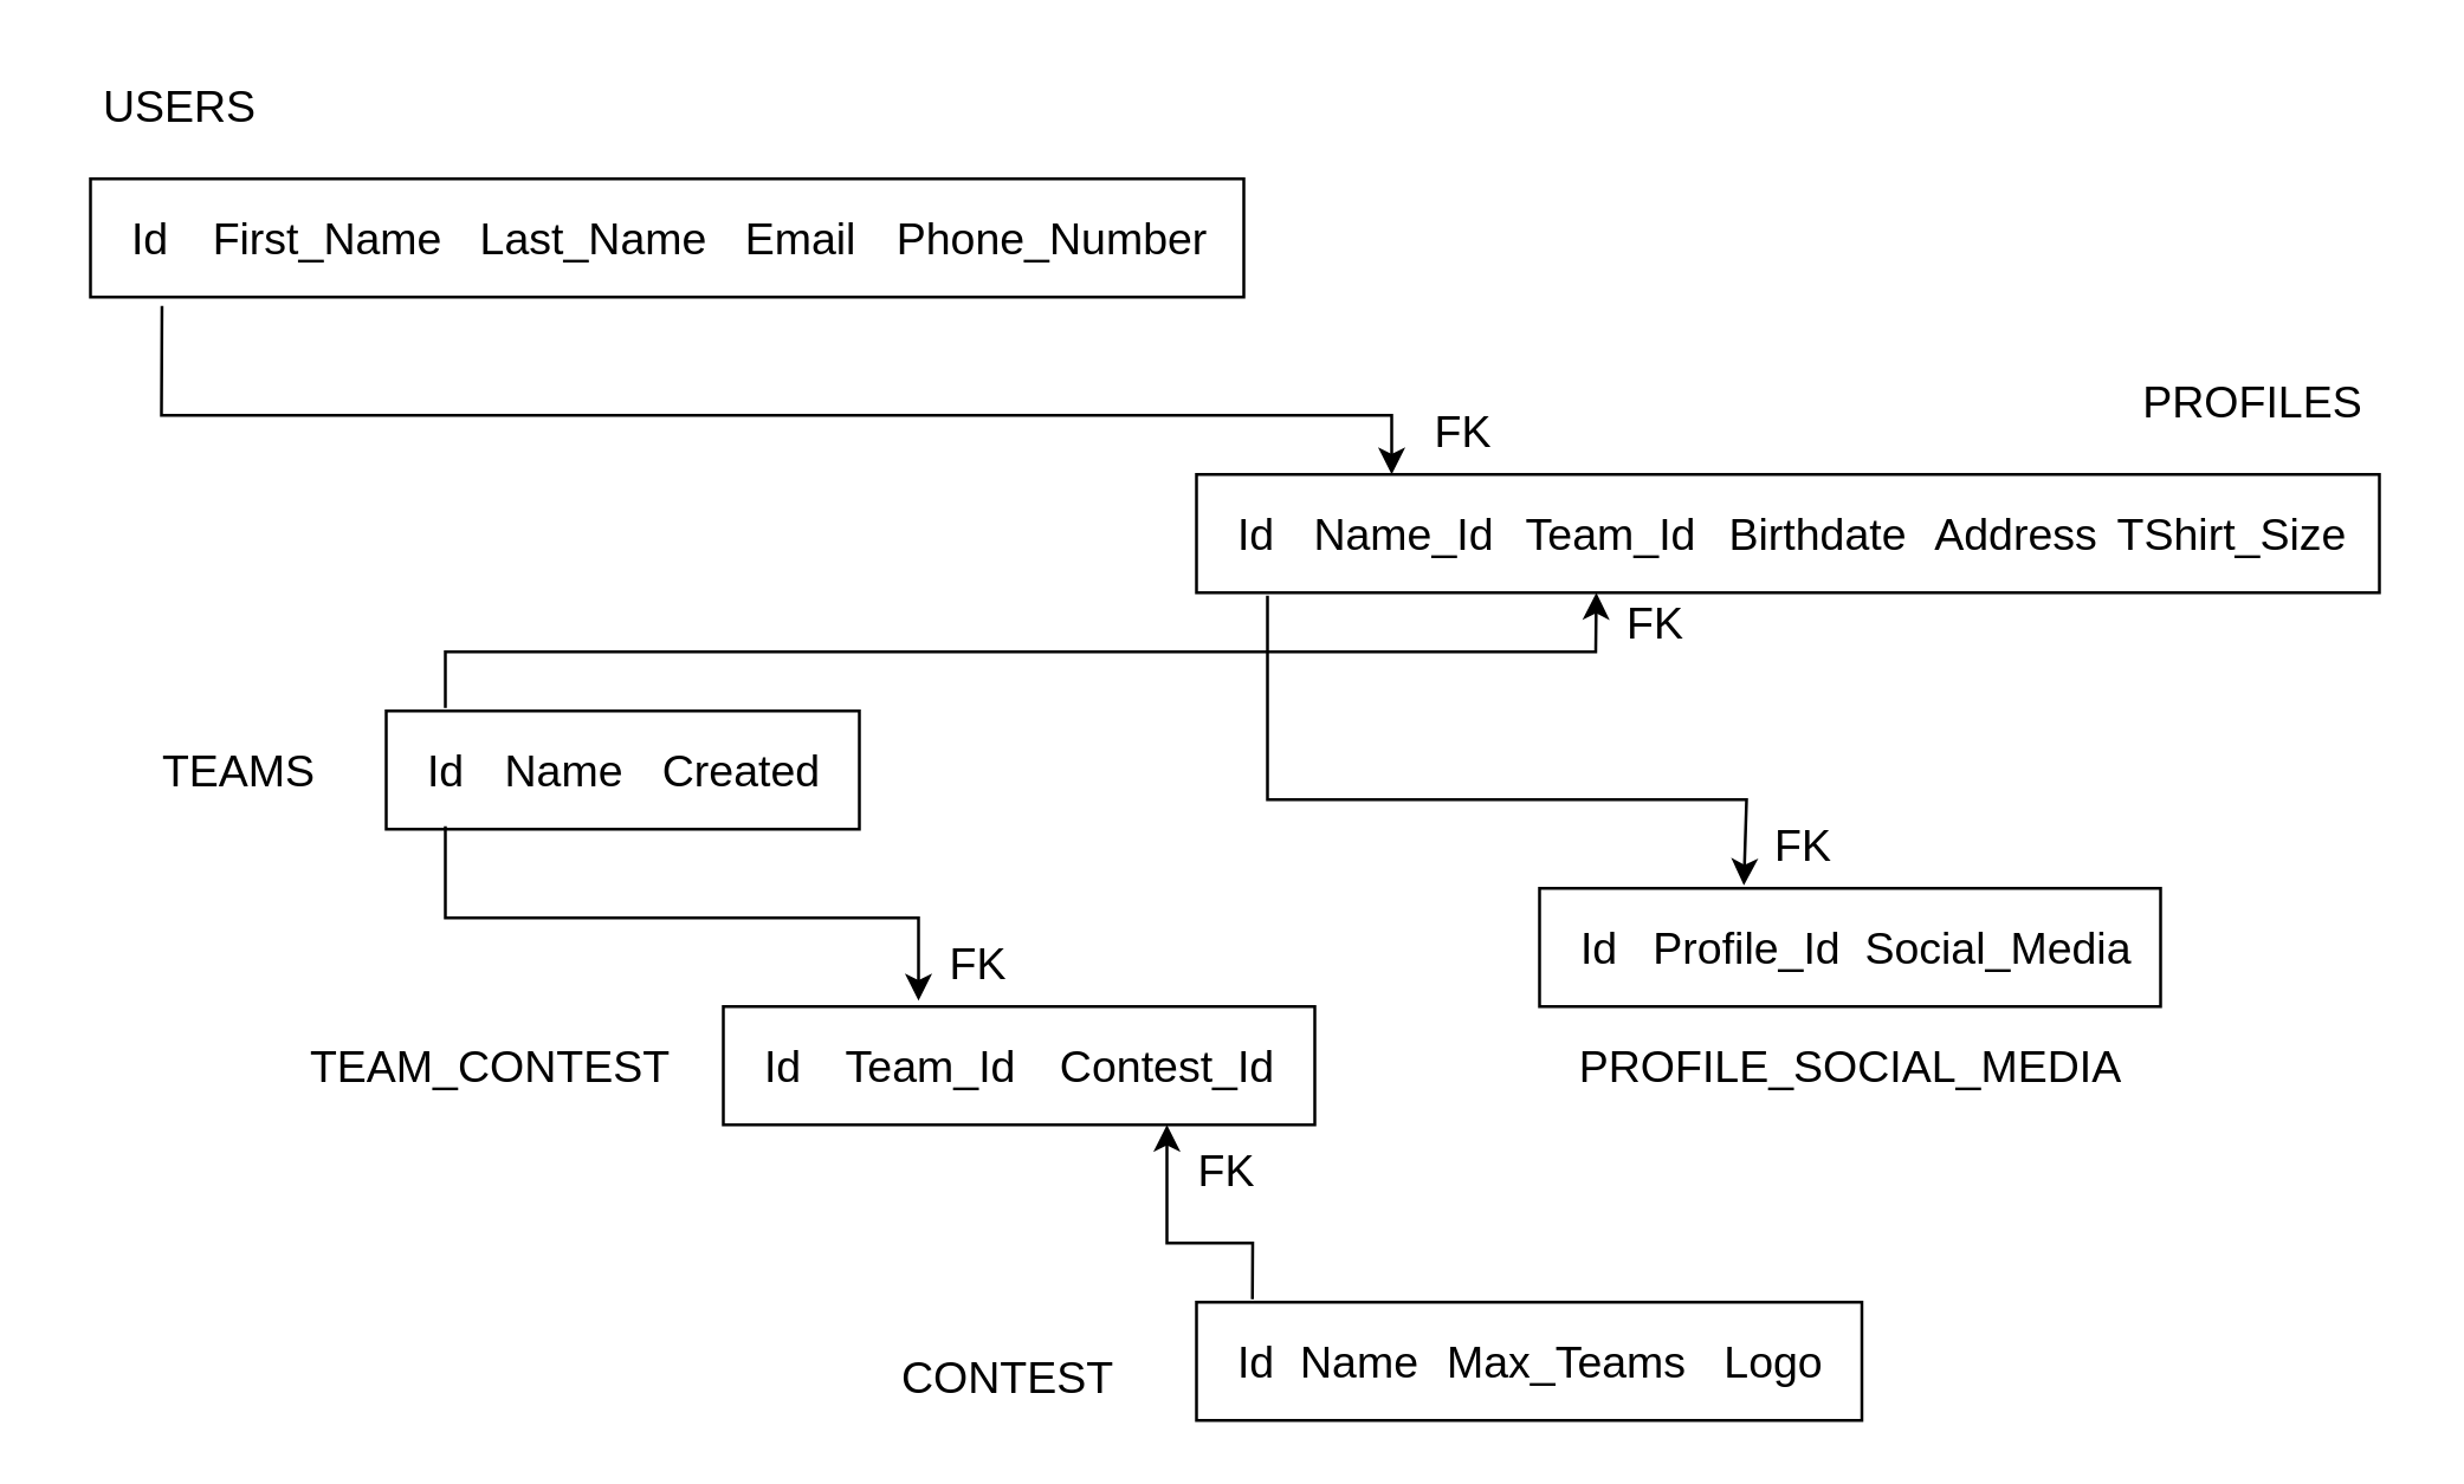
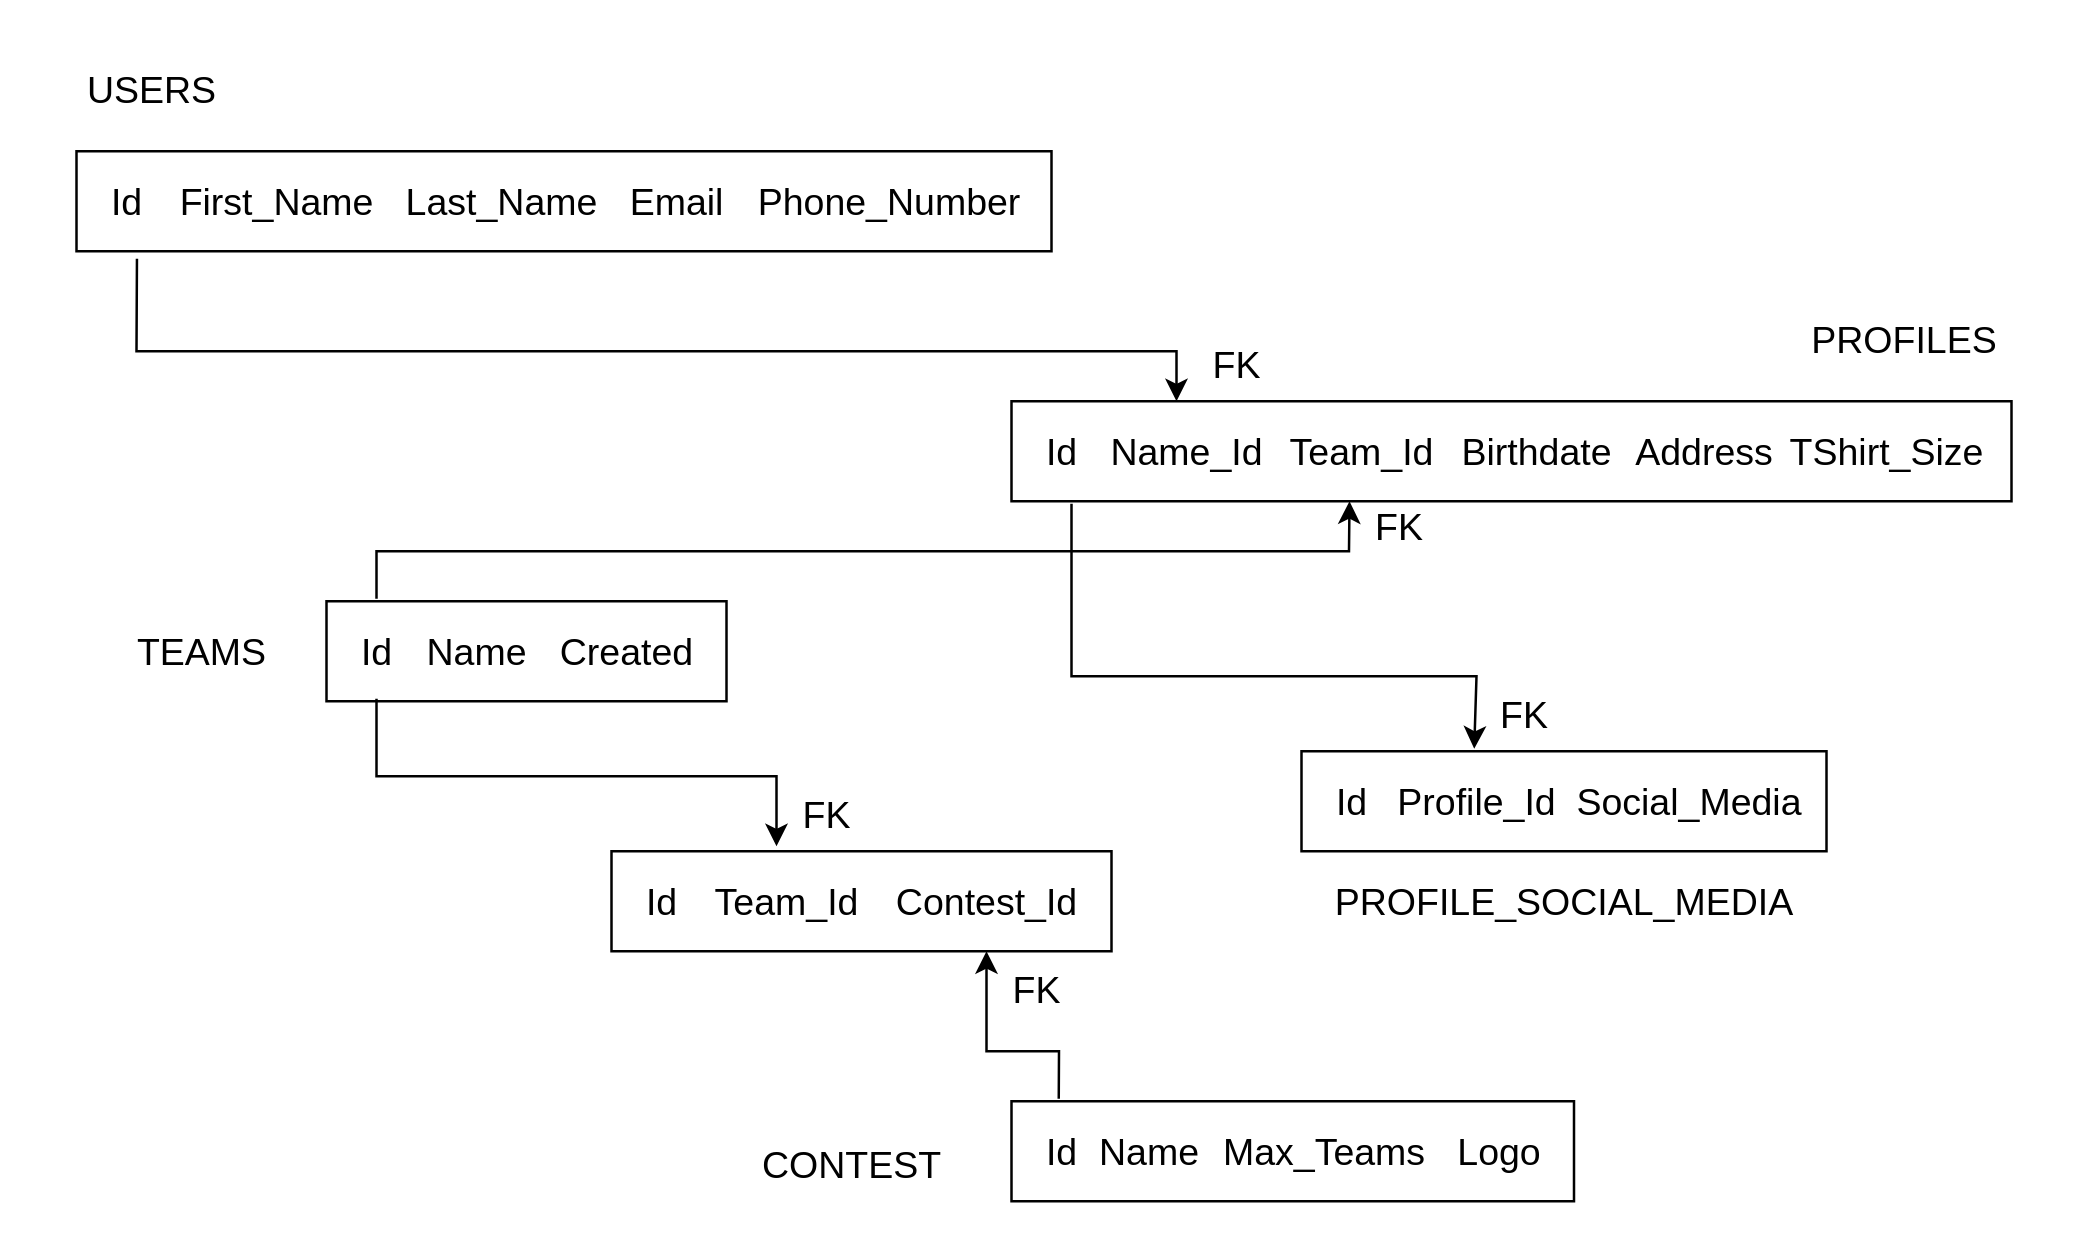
- <mxCell id="46" value="TEAM_CONTEST" style="text;html=1;align=center;verticalAlign=middle;resizable=0;points=[];autosize=1;strokeColor=none;fillColor=none;fontSize=15;" vertex="1" parent="1"><mxGeometry x="90" y="345" width="150" height="30" as="geometry" /></mxCell>
